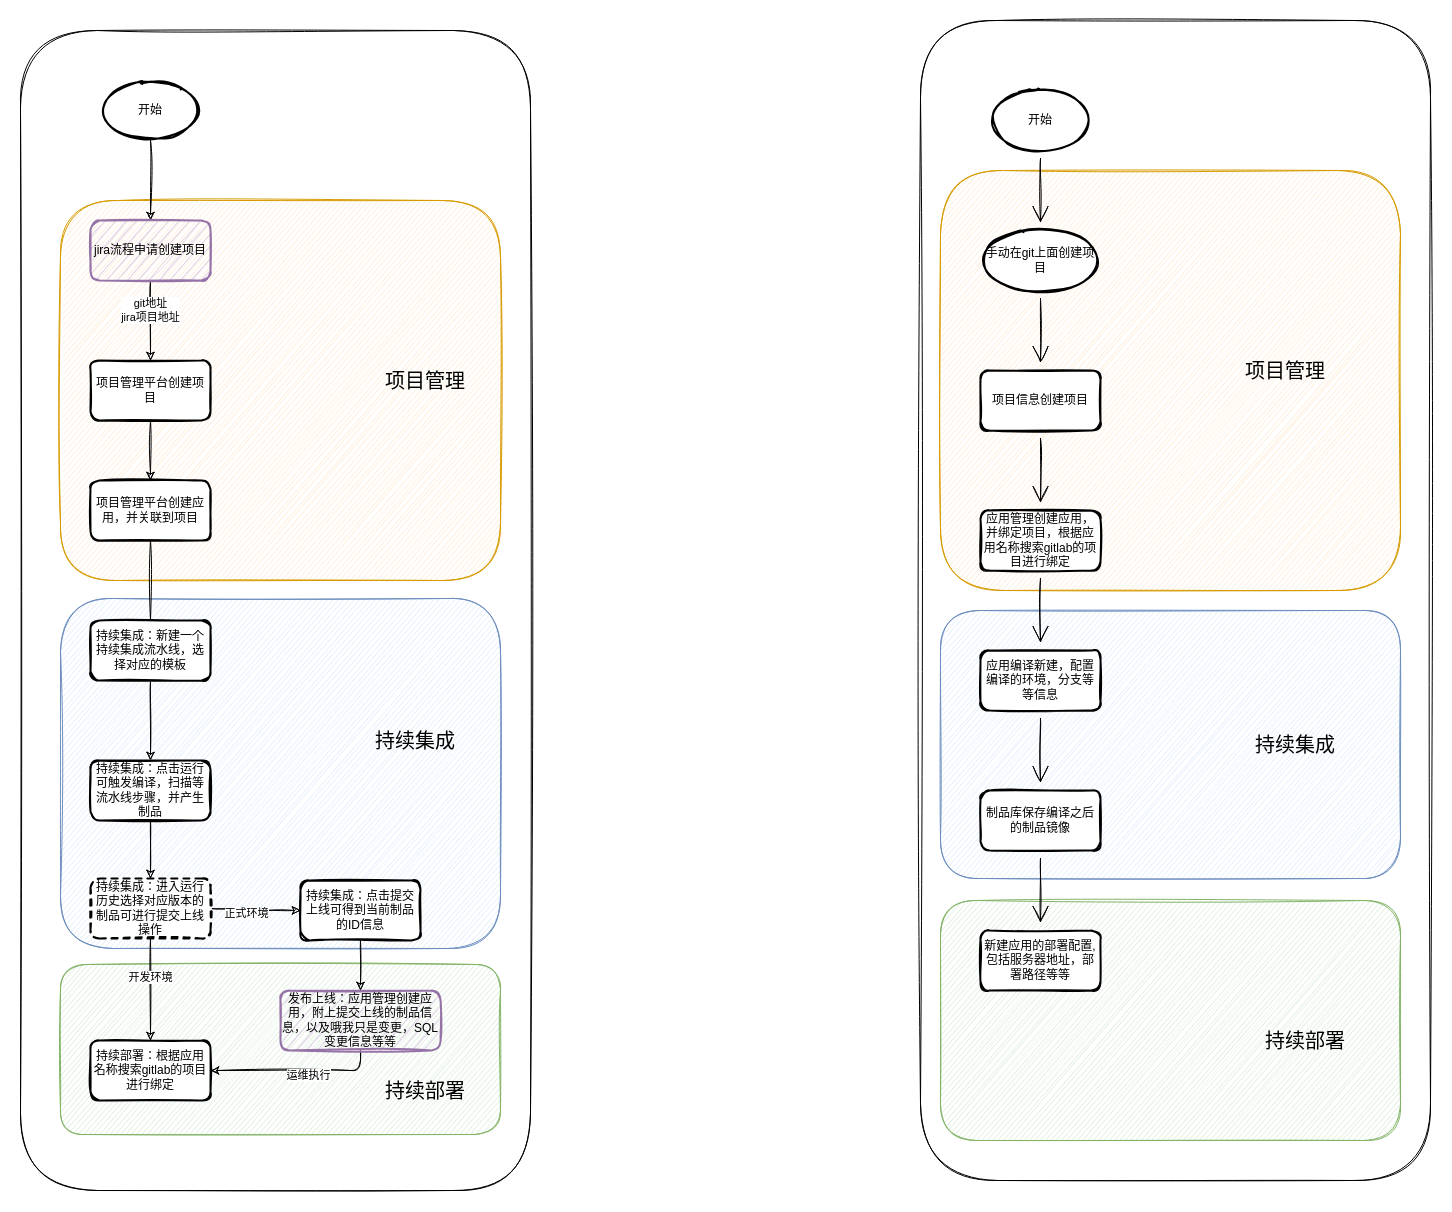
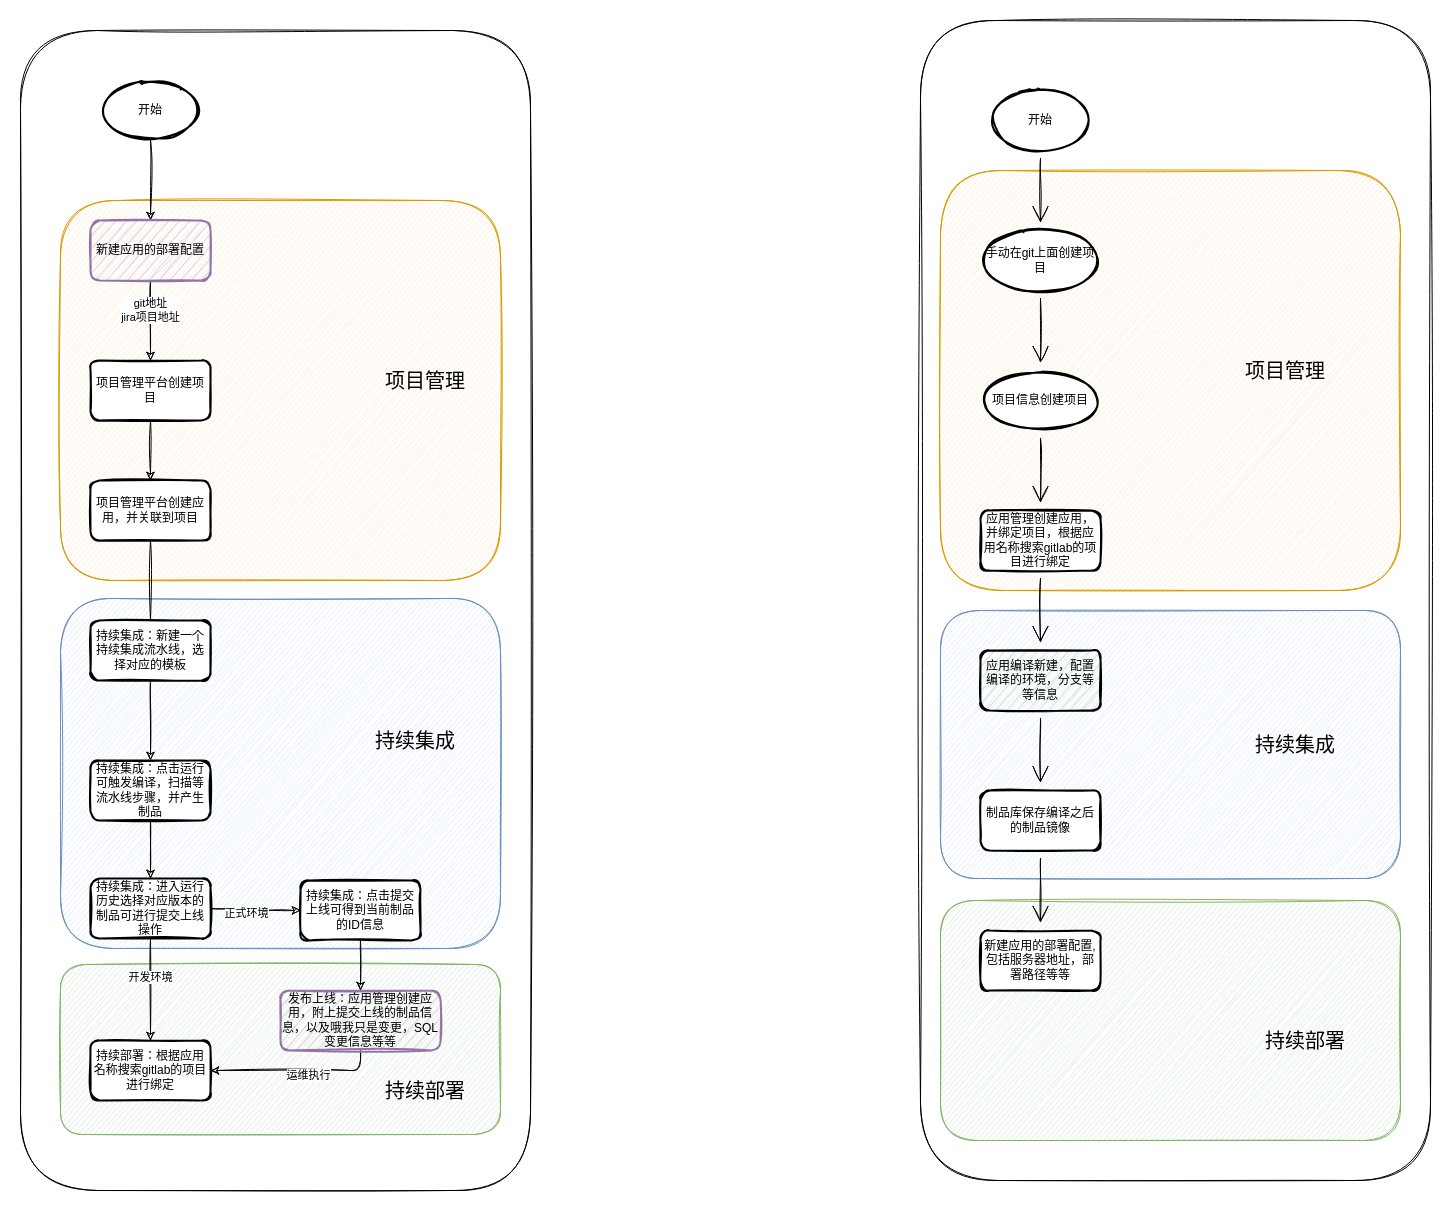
- <mxCell id="14" value="jira流程申请创建项目" style="whiteSpace=wrap;html=1;strokeWidth=2;fillColor=#e1d5e7;strokeColor=#9673a6;sketch=1;rounded=1;" vertex="1" parent="1"><mxGeometry x="90" y="220" width="120" height="60" as="geometry" /></mxCell>
+ <mxCell id="14" value="新建应用的部署配置" style="whiteSpace=wrap;html=1;strokeWidth=2;fillColor=#e1d5e7;strokeColor=#9673a6;sketch=1;rounded=1;" vertex="1" parent="1"><mxGeometry x="90" y="220" width="120" height="60" as="geometry" /></mxCell>
- <mxCell id="42" value="项目信息创建项目" style="whiteSpace=wrap;html=1;strokeWidth=2;sketch=1;rounded=1;" vertex="1" parent="1"><mxGeometry x="980" y="370" width="120" height="60" as="geometry" /></mxCell>
+ <mxCell id="42" value="项目信息创建项目" style="ellipse;whiteSpace=wrap;html=1;strokeWidth=2;sketch=1;" vertex="1" parent="1"><mxGeometry x="980" y="370" width="120" height="60" as="geometry" /></mxCell>
- <mxCell id="46" value="应用编译新建，配置编译的环境，分支等等信息" style="whiteSpace=wrap;html=1;strokeWidth=2;sketch=1;rounded=1;" vertex="1" parent="1"><mxGeometry x="980" y="650" width="120" height="60" as="geometry" /></mxCell>
+ <mxCell id="46" value="应用编译新建，配置编译的环境，分支等等信息" style="whiteSpace=wrap;html=1;strokeWidth=2;sketch=1;rounded=1;fillColor=#d5e8d4;" vertex="1" parent="1"><mxGeometry x="980" y="650" width="120" height="60" as="geometry" /></mxCell>
- <mxCell id="27" value="持续集成：进入运行历史选择对应版本的制品可进行提交上线操作" style="whiteSpace=wrap;html=1;strokeWidth=2;sketch=1;rounded=1;dashed=1;" vertex="1" parent="1"><mxGeometry x="90" y="878" width="120" height="60" as="geometry" /></mxCell>
+ <mxCell id="27" value="持续集成：进入运行历史选择对应版本的制品可进行提交上线操作" style="whiteSpace=wrap;html=1;strokeWidth=2;sketch=1;rounded=1;" vertex="1" parent="1"><mxGeometry x="90" y="878" width="120" height="60" as="geometry" /></mxCell>
